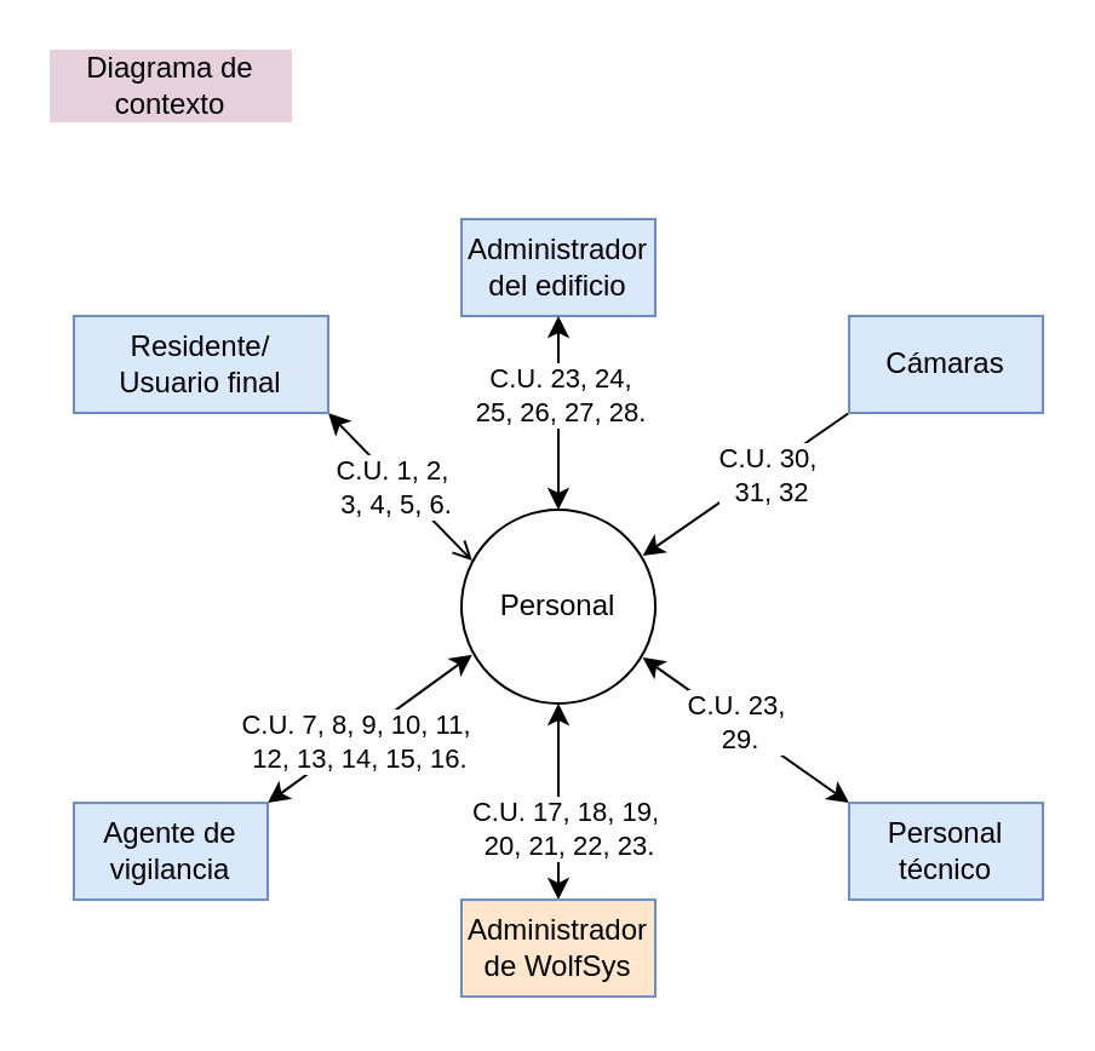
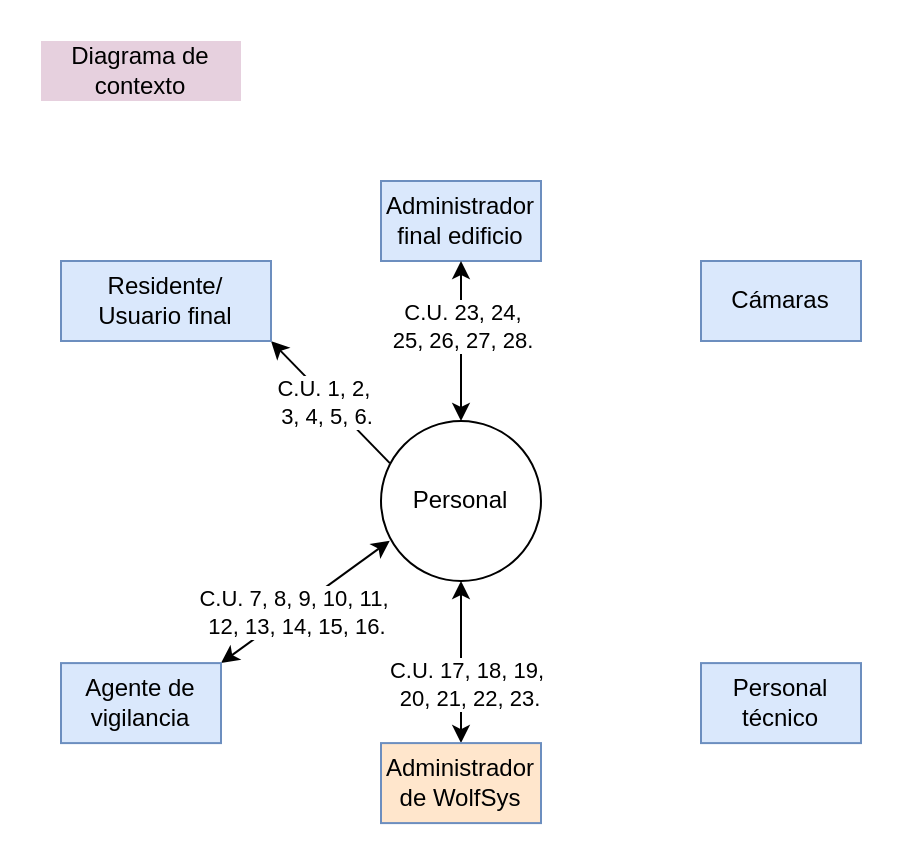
- <mxCell id="19" value="Administrador del edificio" style="rounded=0;whiteSpace=wrap;html=1;fillColor=#dae8fc;strokeColor=#6c8ebf;" parent="1" vertex="1"><mxGeometry x="190" y="90" width="80" height="40" as="geometry" /></mxCell>
+ <mxCell id="19" value="Administrador final edificio" style="rounded=0;whiteSpace=wrap;html=1;fillColor=#dae8fc;strokeColor=#6c8ebf;" parent="1" vertex="1"><mxGeometry x="190" y="90" width="80" height="40" as="geometry" /></mxCell>
- <mxCell id="9" style="rounded=0;orthogonalLoop=1;jettySize=auto;html=1;exitX=0;exitY=1;exitDx=0;exitDy=0;entryX=0.935;entryY=0.238;entryDx=0;entryDy=0;entryPerimeter=0;" parent="1" source="18" target="2" edge="1"><mxGeometry relative="1" as="geometry"><mxPoint x="390" y="282.696" as="sourcePoint" /><mxPoint x="282" y="222" as="targetPoint" /></mxGeometry></mxCell>
- <mxCell id="10" value="C.U.&amp;nbsp;&lt;span style=&quot;background-color: light-dark(#ffffff, var(--ge-dark-color, #121212)); color: light-dark(rgb(0, 0, 0), rgb(255, 255, 255));&quot;&gt;30,&amp;nbsp;&lt;/span&gt;&lt;div&gt;&lt;span style=&quot;background-color: light-dark(#ffffff, var(--ge-dark-color, #121212)); color: light-dark(rgb(0, 0, 0), rgb(255, 255, 255));&quot;&gt;31, 32&lt;/span&gt;&lt;/div&gt;" style="edgeLabel;html=1;align=center;verticalAlign=middle;resizable=0;points=[];" parent="9" vertex="1" connectable="0"><mxGeometry x="0.11" y="1" relative="1" as="geometry"><mxPoint x="15" y="-8" as="offset" /></mxGeometry></mxCell>
- <mxCell id="15" style="rounded=0;orthogonalLoop=1;jettySize=auto;html=1;exitX=1;exitY=1;exitDx=0;exitDy=0;entryX=0.055;entryY=0.263;entryDx=0;entryDy=0;entryPerimeter=0;startArrow=classic;startFill=1;endArrow=open;" parent="1" source="17" target="2" edge="1"><mxGeometry relative="1" as="geometry"><mxPoint x="120" y="200" as="sourcePoint" /><mxPoint x="179" y="222" as="targetPoint" /></mxGeometry></mxCell>
+ <mxCell id="15" style="rounded=0;orthogonalLoop=1;jettySize=auto;html=1;exitX=1;exitY=1;exitDx=0;exitDy=0;entryX=0.055;entryY=0.263;entryDx=0;entryDy=0;entryPerimeter=0;startArrow=classic;startFill=1;endArrow=none;" parent="1" source="17" target="2" edge="1"><mxGeometry relative="1" as="geometry"><mxPoint x="120" y="200" as="sourcePoint" /><mxPoint x="179" y="222" as="targetPoint" /></mxGeometry></mxCell>
- <mxCell id="11" style="rounded=0;orthogonalLoop=1;jettySize=auto;html=1;exitX=0;exitY=0;exitDx=0;exitDy=0;entryX=0.935;entryY=0.763;entryDx=0;entryDy=0;entryPerimeter=0;startArrow=classic;startFill=1;" parent="1" source="13" target="2" edge="1"><mxGeometry relative="1" as="geometry"><mxPoint x="278" y="278" as="targetPoint" /></mxGeometry></mxCell>
- <mxCell id="12" value="C.U. 23,&amp;nbsp;&lt;div&gt;29.&lt;/div&gt;" style="edgeLabel;html=1;align=center;verticalAlign=middle;resizable=0;points=[];" parent="11" vertex="1" connectable="0"><mxGeometry x="0.069" y="-1" relative="1" as="geometry"><mxPoint as="offset" /></mxGeometry></mxCell>
